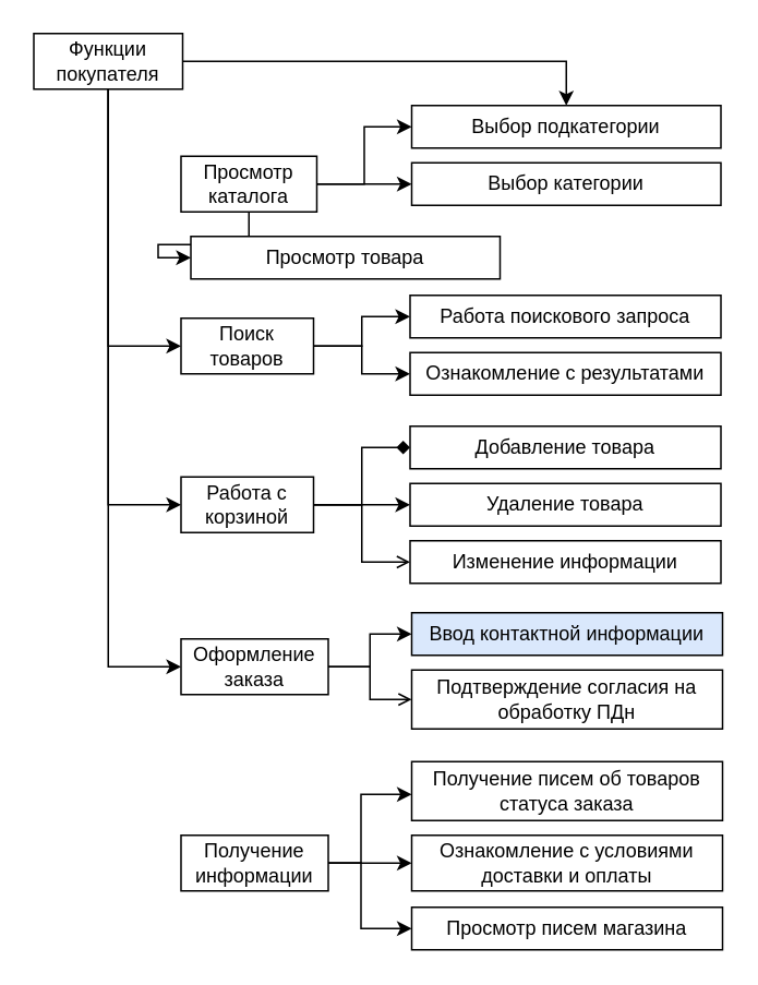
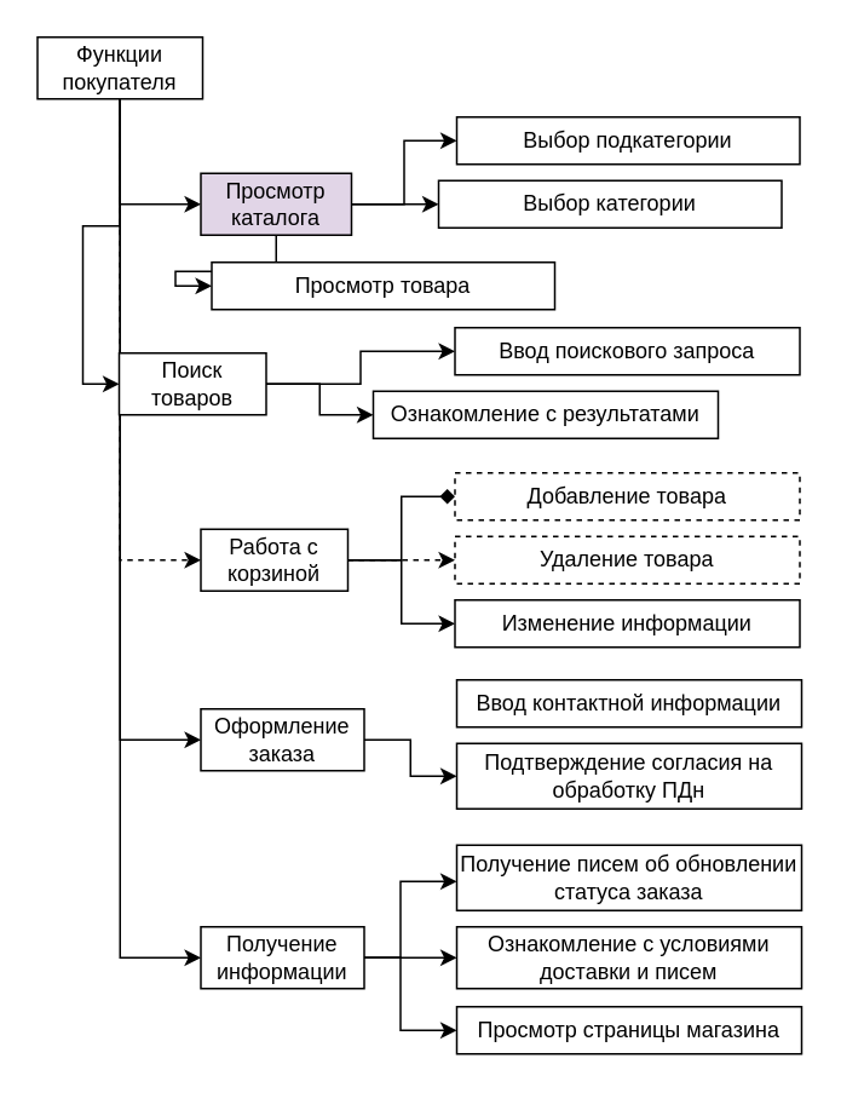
- <mxCell id="6" style="edgeStyle=orthogonalEdgeStyle;rounded=0;orthogonalLoop=1;jettySize=auto;html=1;" parent="1" source="7" target="13" edge="1"><mxGeometry relative="1" as="geometry" /></mxCell>
+ <mxCell id="6" style="edgeStyle=orthogonalEdgeStyle;rounded=0;orthogonalLoop=1;jettySize=auto;html=1;entryX=0;entryY=0.5;entryDx=0;entryDy=0;" parent="1" source="7" target="36" edge="1"><mxGeometry relative="1" as="geometry" /></mxCell>
+ <mxCell id="2" style="edgeStyle=orthogonalEdgeStyle;rounded=0;orthogonalLoop=1;jettySize=auto;html=1;entryX=0;entryY=0.5;entryDx=0;entryDy=0;" parent="1" source="7" target="11" edge="1"><mxGeometry relative="1" as="geometry" /></mxCell>
- <mxCell id="11" value="Просмотр каталога" style="whiteSpace=wrap;strokeWidth=1;" parent="1" vertex="1"><mxGeometry x="110" y="95" width="83" height="34" as="geometry" /></mxCell>
+ <mxCell id="11" value="Просмотр каталога" style="whiteSpace=wrap;strokeWidth=1;fillColor=#e1d5e7;" parent="1" vertex="1"><mxGeometry x="110" y="95" width="83" height="34" as="geometry" /></mxCell>
- <mxCell id="12" value="Выбор категории" style="whiteSpace=wrap;strokeWidth=1;" parent="1" vertex="1"><mxGeometry x="251" y="99" width="189" height="26" as="geometry" /></mxCell>
+ <mxCell id="12" value="Выбор категории" style="whiteSpace=wrap;strokeWidth=1;" parent="1" vertex="1"><mxGeometry x="241" y="99" width="189" height="26" as="geometry" /></mxCell>
- <mxCell id="18" value="Работа поискового запроса" style="whiteSpace=wrap;strokeWidth=1;" parent="1" vertex="1"><mxGeometry x="250" y="180" width="190" height="26" as="geometry" /></mxCell>
+ <mxCell id="18" value="Ввод поискового запроса" style="whiteSpace=wrap;strokeWidth=1;" parent="1" vertex="1"><mxGeometry x="250" y="180" width="190" height="26" as="geometry" /></mxCell>
- <mxCell id="17" value="Поиск товаров" style="whiteSpace=wrap;strokeWidth=1;" parent="1" vertex="1"><mxGeometry x="110" y="194" width="81" height="34" as="geometry" /></mxCell>
+ <mxCell id="17" value="Поиск товаров" style="whiteSpace=wrap;strokeWidth=1;" parent="1" vertex="1"><mxGeometry x="65" y="194" width="81" height="34" as="geometry" /></mxCell>
- <mxCell id="19" value="Ознакомление с результатами" style="whiteSpace=wrap;strokeWidth=1;" parent="1" vertex="1"><mxGeometry x="250" y="215" width="190" height="26" as="geometry" /></mxCell>
+ <mxCell id="19" value="Ознакомление с результатами" style="whiteSpace=wrap;strokeWidth=1;" parent="1" vertex="1"><mxGeometry x="205" y="215" width="190" height="26" as="geometry" /></mxCell>
- <mxCell id="24" value="Добавление товара" style="whiteSpace=wrap;strokeWidth=1;" parent="1" vertex="1"><mxGeometry x="250" y="260" width="190" height="26" as="geometry" /></mxCell>
+ <mxCell id="24" value="Добавление товара" style="whiteSpace=wrap;strokeWidth=1;dashed=1;" parent="1" vertex="1"><mxGeometry x="250" y="260" width="190" height="26" as="geometry" /></mxCell>
- <mxCell id="4" style="edgeStyle=orthogonalEdgeStyle;rounded=0;orthogonalLoop=1;jettySize=auto;html=1;entryX=0;entryY=0.5;entryDx=0;entryDy=0;" parent="1" source="7" target="23" edge="1"><mxGeometry relative="1" as="geometry" /></mxCell>
+ <mxCell id="4" style="edgeStyle=orthogonalEdgeStyle;rounded=0;orthogonalLoop=1;jettySize=auto;html=1;entryX=0;entryY=0.5;entryDx=0;entryDy=0;dashed=1;" parent="1" source="7" target="23" edge="1"><mxGeometry relative="1" as="geometry" /></mxCell>
- <mxCell id="21" style="edgeStyle=orthogonalEdgeStyle;rounded=0;orthogonalLoop=1;jettySize=auto;html=1;entryX=0;entryY=0.5;entryDx=0;entryDy=0;" parent="1" source="23" target="25" edge="1"><mxGeometry relative="1" as="geometry" /></mxCell>
+ <mxCell id="21" style="edgeStyle=orthogonalEdgeStyle;rounded=0;orthogonalLoop=1;jettySize=auto;html=1;entryX=0;entryY=0.5;entryDx=0;entryDy=0;dashed=1;" parent="1" source="23" target="25" edge="1"><mxGeometry relative="1" as="geometry" /></mxCell>
- <mxCell id="25" value="Удаление товара" style="whiteSpace=wrap;strokeWidth=1;" parent="1" vertex="1"><mxGeometry x="250" y="295" width="190" height="26" as="geometry" /></mxCell>
+ <mxCell id="25" value="Удаление товара" style="whiteSpace=wrap;strokeWidth=1;dashed=1;" parent="1" vertex="1"><mxGeometry x="250" y="295" width="190" height="26" as="geometry" /></mxCell>
- <mxCell id="22" style="edgeStyle=orthogonalEdgeStyle;rounded=0;orthogonalLoop=1;jettySize=auto;html=1;entryX=0;entryY=0.5;entryDx=0;entryDy=0;endArrow=open;" parent="1" source="23" target="26" edge="1"><mxGeometry relative="1" as="geometry" /></mxCell>
+ <mxCell id="22" style="edgeStyle=orthogonalEdgeStyle;rounded=0;orthogonalLoop=1;jettySize=auto;html=1;entryX=0;entryY=0.5;entryDx=0;entryDy=0;" parent="1" source="23" target="26" edge="1"><mxGeometry relative="1" as="geometry" /></mxCell>
- <mxCell id="27" style="edgeStyle=orthogonalEdgeStyle;rounded=0;orthogonalLoop=1;jettySize=auto;html=1;entryX=0;entryY=0.5;entryDx=0;entryDy=0;" parent="1" source="29" target="30" edge="1"><mxGeometry relative="1" as="geometry" /></mxCell>
- <mxCell id="30" value="Ввод контактной информации" style="whiteSpace=wrap;strokeWidth=1;fillColor=#dae8fc;" parent="1" vertex="1"><mxGeometry x="251" y="374" width="190" height="26" as="geometry" /></mxCell>
+ <mxCell id="30" value="Ввод контактной информации" style="whiteSpace=wrap;strokeWidth=1;" parent="1" vertex="1"><mxGeometry x="251" y="374" width="190" height="26" as="geometry" /></mxCell>
- <mxCell id="28" style="edgeStyle=orthogonalEdgeStyle;rounded=0;orthogonalLoop=1;jettySize=auto;html=1;entryX=0;entryY=0.5;entryDx=0;entryDy=0;endArrow=open;" parent="1" source="29" target="31" edge="1"><mxGeometry relative="1" as="geometry" /></mxCell>
+ <mxCell id="28" style="edgeStyle=orthogonalEdgeStyle;rounded=0;orthogonalLoop=1;jettySize=auto;html=1;entryX=0;entryY=0.5;entryDx=0;entryDy=0;" parent="1" source="29" target="31" edge="1"><mxGeometry relative="1" as="geometry" /></mxCell>
- <mxCell id="32" value="Получение писем об товаров статуса заказа" style="whiteSpace=wrap;strokeWidth=1;" parent="1" vertex="1"><mxGeometry x="251" y="465" width="190" height="36" as="geometry" /></mxCell>
+ <mxCell id="32" value="Получение писем об обновлении статуса заказа" style="whiteSpace=wrap;strokeWidth=1;" parent="1" vertex="1"><mxGeometry x="251" y="465" width="190" height="36" as="geometry" /></mxCell>
- <mxCell id="38" value="Ознакомление с условиями доставки и оплаты" style="whiteSpace=wrap;strokeWidth=1;" parent="1" vertex="1"><mxGeometry x="251" y="510" width="190" height="34" as="geometry" /></mxCell>
+ <mxCell id="38" value="Ознакомление с условиями доставки и писем" style="whiteSpace=wrap;strokeWidth=1;" parent="1" vertex="1"><mxGeometry x="251" y="510" width="190" height="34" as="geometry" /></mxCell>
- <mxCell id="37" value="Просмотр писем магазина" style="whiteSpace=wrap;strokeWidth=1;" parent="1" vertex="1"><mxGeometry x="251" y="554" width="190" height="26" as="geometry" /></mxCell>
+ <mxCell id="37" value="Просмотр страницы магазина" style="whiteSpace=wrap;strokeWidth=1;" parent="1" vertex="1"><mxGeometry x="251" y="554" width="190" height="26" as="geometry" /></mxCell>
